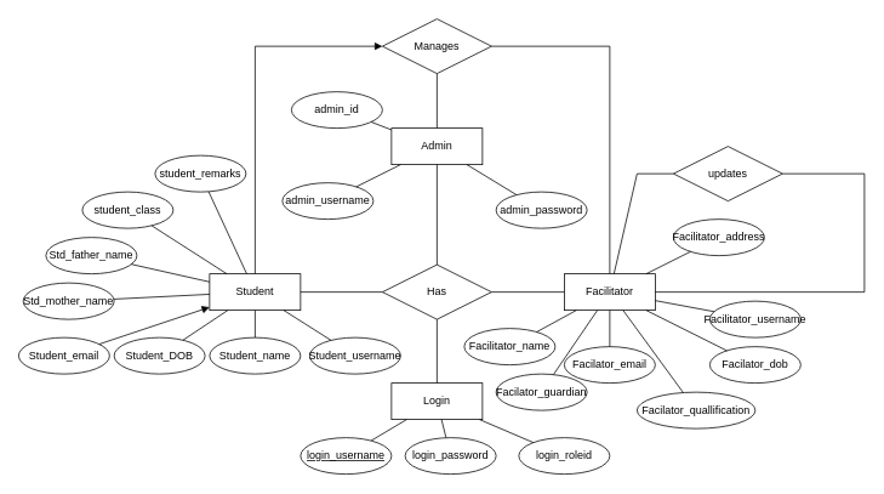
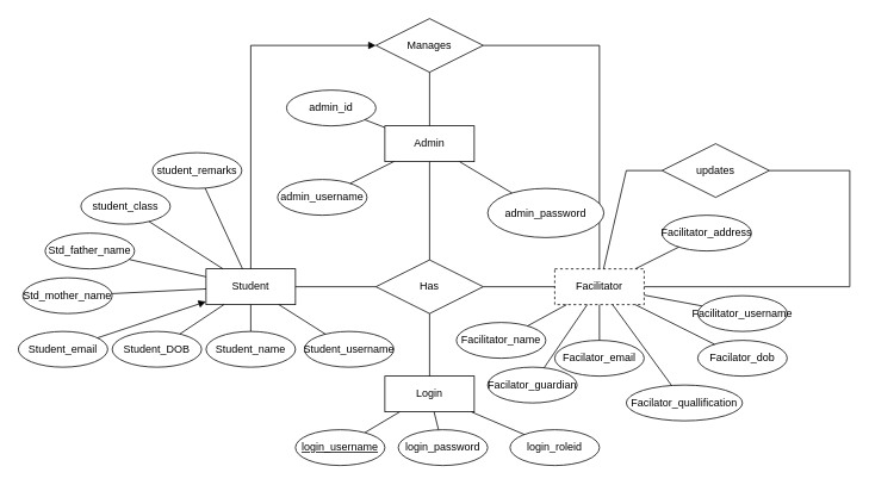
- <mxCell id="32" value="admin_password" style="ellipse;whiteSpace=wrap;html=1;align=center;" parent="1" vertex="1"><mxGeometry x="545" y="210" width="100" height="40" as="geometry" /></mxCell>
+ <mxCell id="32" value="admin_password" style="ellipse;whiteSpace=wrap;html=1;align=center;" parent="1" vertex="1"><mxGeometry x="545" y="210" width="130" height="55" as="geometry" /></mxCell>
- <mxCell id="3" value="Facilitator" style="whiteSpace=wrap;html=1;align=center;" parent="1" vertex="1"><mxGeometry x="620" y="300" width="100" height="40" as="geometry" /></mxCell>
+ <mxCell id="3" value="Facilitator" style="whiteSpace=wrap;html=1;align=center;dashed=1;" parent="1" vertex="1"><mxGeometry x="620" y="300" width="100" height="40" as="geometry" /></mxCell>
